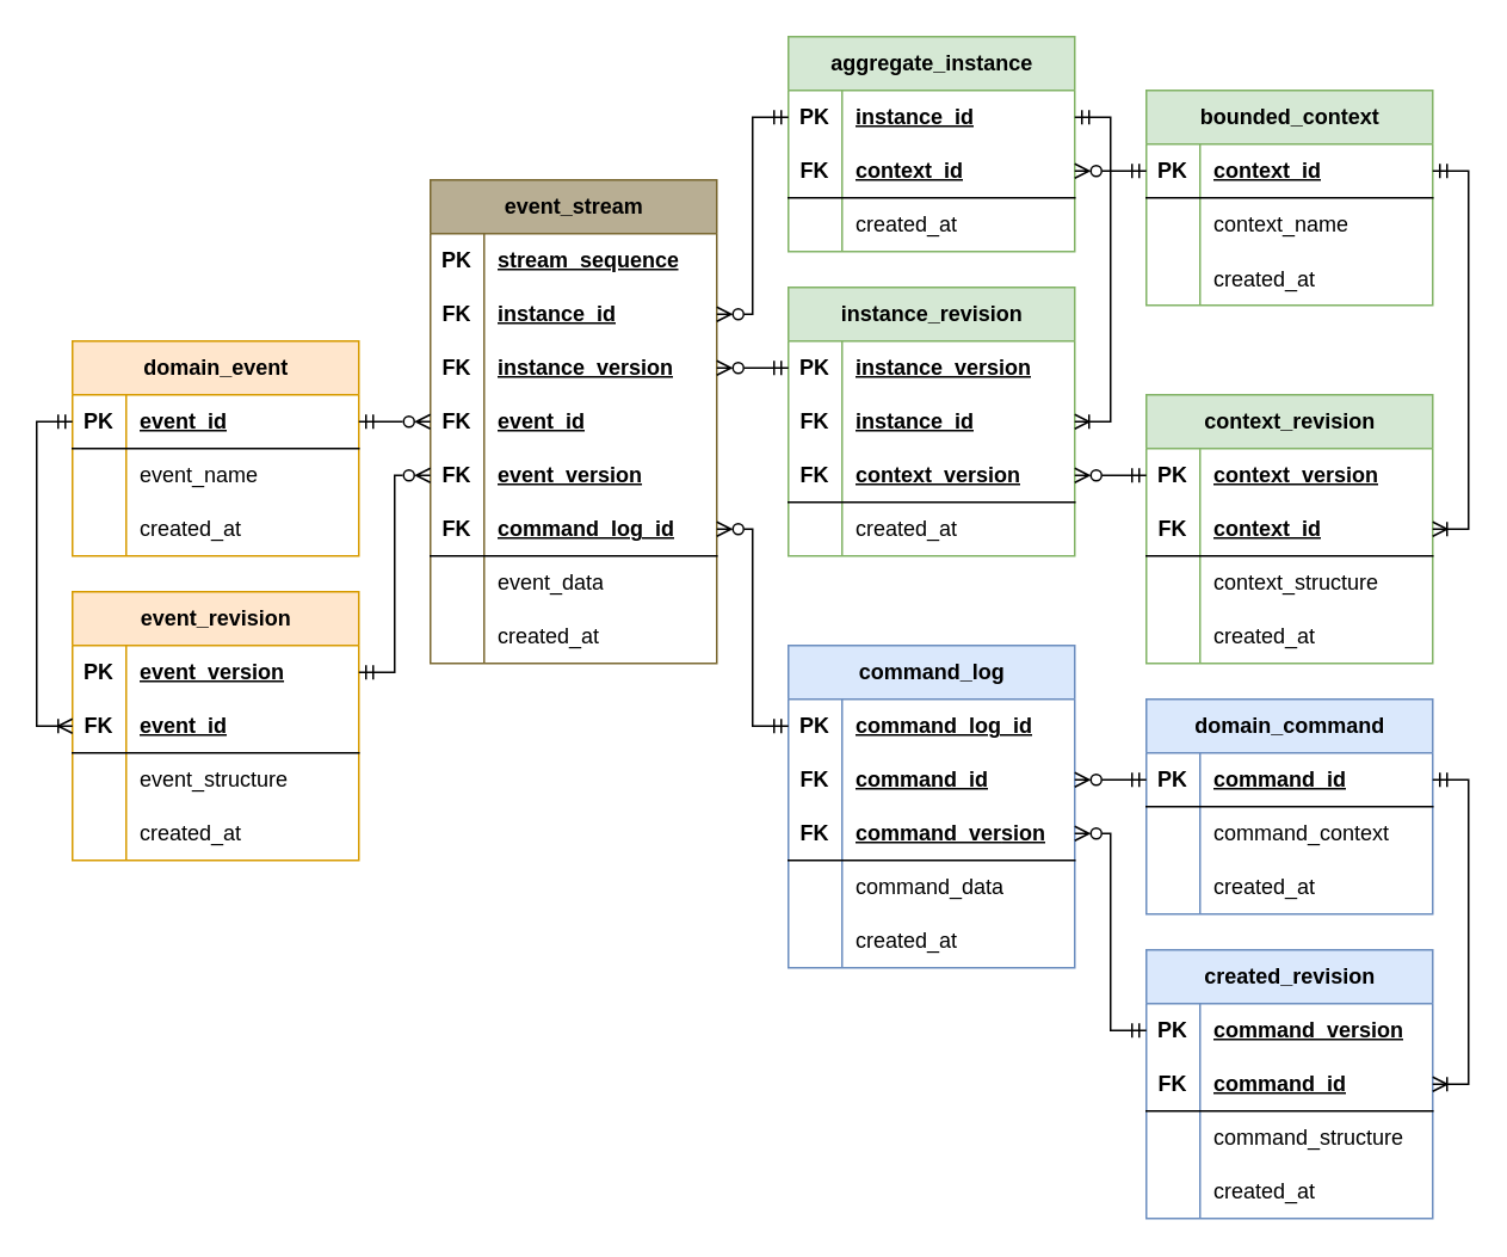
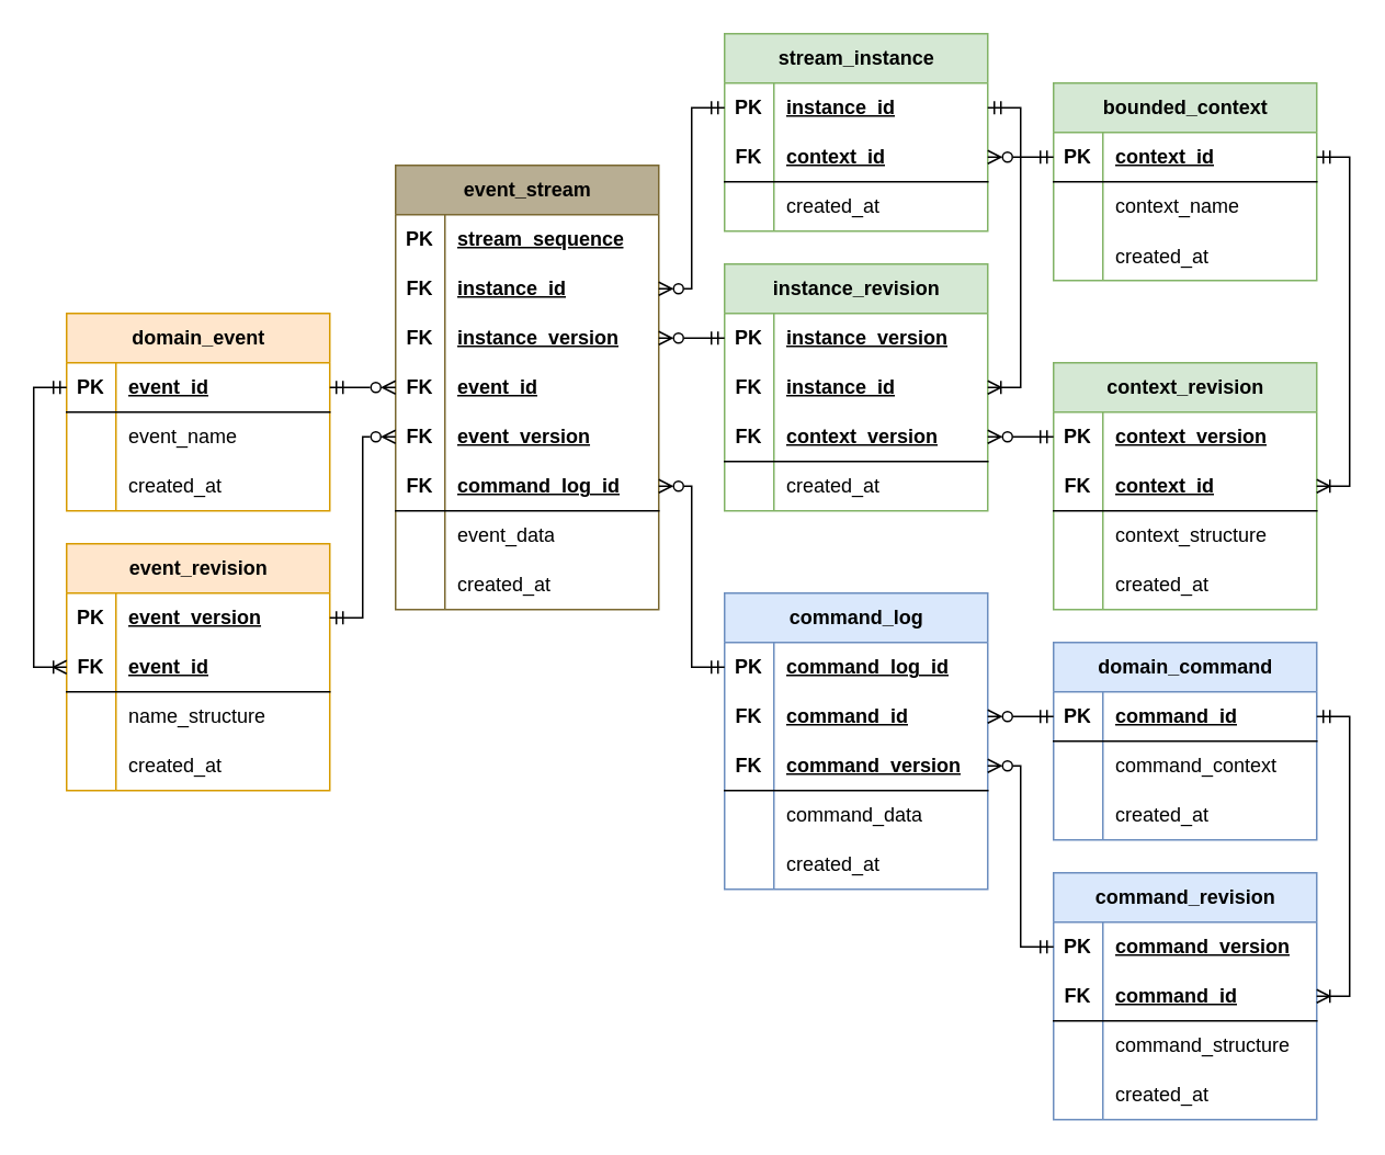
- <mxCell id="25" value="aggregate_instance" style="shape=table;startSize=30;container=1;collapsible=1;childLayout=tableLayout;fixedRows=1;rowLines=0;fontStyle=1;align=center;resizeLast=1;html=1;fillColor=#d5e8d4;strokeColor=#82b366;" parent="1" vertex="1"><mxGeometry x="440" y="20" width="160" height="120" as="geometry" /></mxCell>
+ <mxCell id="25" value="stream_instance" style="shape=table;startSize=30;container=1;collapsible=1;childLayout=tableLayout;fixedRows=1;rowLines=0;fontStyle=1;align=center;resizeLast=1;html=1;fillColor=#d5e8d4;strokeColor=#82b366;" parent="1" vertex="1"><mxGeometry x="440" y="20" width="160" height="120" as="geometry" /></mxCell>
- <mxCell id="67" value="event_&lt;span style=&quot;background-color: initial;&quot;&gt;structure&lt;/span&gt;" style="shape=partialRectangle;connectable=0;fillColor=none;top=0;left=0;bottom=0;right=0;align=left;spacingLeft=6;overflow=hidden;whiteSpace=wrap;html=1;" parent="65" vertex="1"><mxGeometry x="30" width="130" height="30" as="geometry"><mxRectangle width="130" height="30" as="alternateBounds" /></mxGeometry></mxCell>
+ <mxCell id="67" value="name_&lt;span style=&quot;background-color: initial;&quot;&gt;structure&lt;/span&gt;" style="shape=partialRectangle;connectable=0;fillColor=none;top=0;left=0;bottom=0;right=0;align=left;spacingLeft=6;overflow=hidden;whiteSpace=wrap;html=1;" parent="65" vertex="1"><mxGeometry x="30" width="130" height="30" as="geometry"><mxRectangle width="130" height="30" as="alternateBounds" /></mxGeometry></mxCell>
- <mxCell id="81" value="created_revision" style="shape=table;startSize=30;container=1;collapsible=1;childLayout=tableLayout;fixedRows=1;rowLines=0;fontStyle=1;align=center;resizeLast=1;html=1;fillColor=#dae8fc;strokeColor=#6c8ebf;" parent="1" vertex="1"><mxGeometry x="640" y="530" width="160" height="150" as="geometry" /></mxCell>
+ <mxCell id="81" value="command_revision" style="shape=table;startSize=30;container=1;collapsible=1;childLayout=tableLayout;fixedRows=1;rowLines=0;fontStyle=1;align=center;resizeLast=1;html=1;fillColor=#dae8fc;strokeColor=#6c8ebf;" parent="1" vertex="1"><mxGeometry x="640" y="530" width="160" height="150" as="geometry" /></mxCell>
